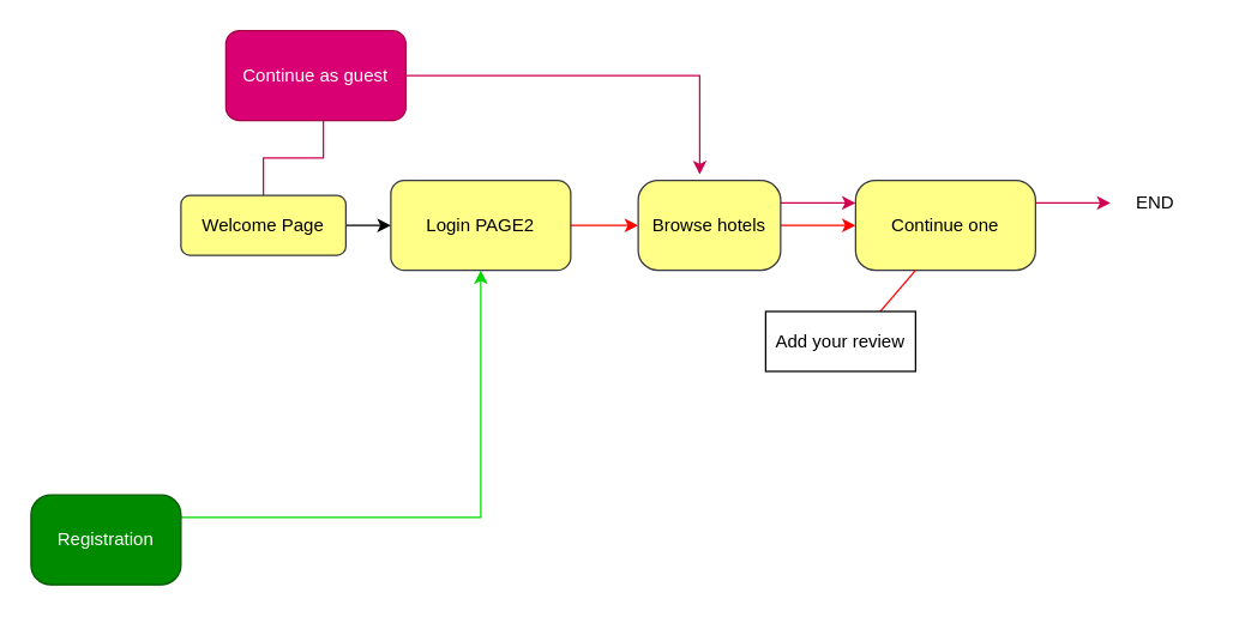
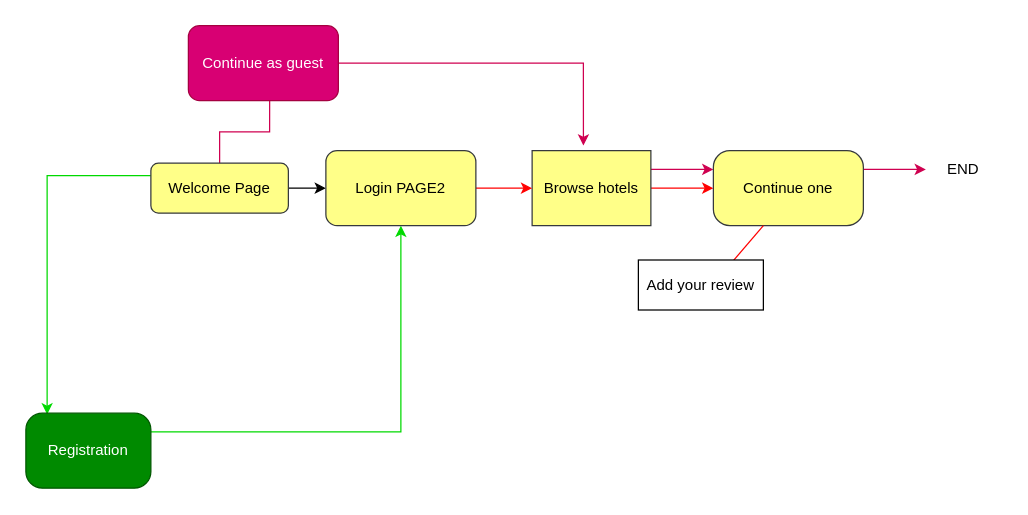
- <mxCell id="10" value="Browse hotels" style="whiteSpace=wrap;html=1;rounded=1;glass=0;strokeWidth=1;shadow=0;arcSize=22;fillColor=#ffff88;strokeColor=#36393d;" vertex="1" parent="1"><mxGeometry x="425" y="120" width="95" height="60" as="geometry" /></mxCell>
+ <mxCell id="10" value="Browse hotels" style="whiteSpace=wrap;html=1;glass=0;strokeWidth=1;shadow=0;arcSize=22;fillColor=#ffff88;strokeColor=#36393d;rounded=0;" vertex="1" parent="1"><mxGeometry x="425" y="120" width="95" height="60" as="geometry" /></mxCell>
+ <mxCell id="3" style="rounded=0;orthogonalLoop=1;jettySize=auto;html=1;exitX=0;exitY=0.25;exitDx=0;exitDy=0;entryX=0.17;entryY=0.017;entryDx=0;entryDy=0;strokeColor=#00D900;entryPerimeter=0;edgeStyle=orthogonalEdgeStyle;" edge="1" parent="1" source="5" target="7"><mxGeometry relative="1" as="geometry" /></mxCell>
